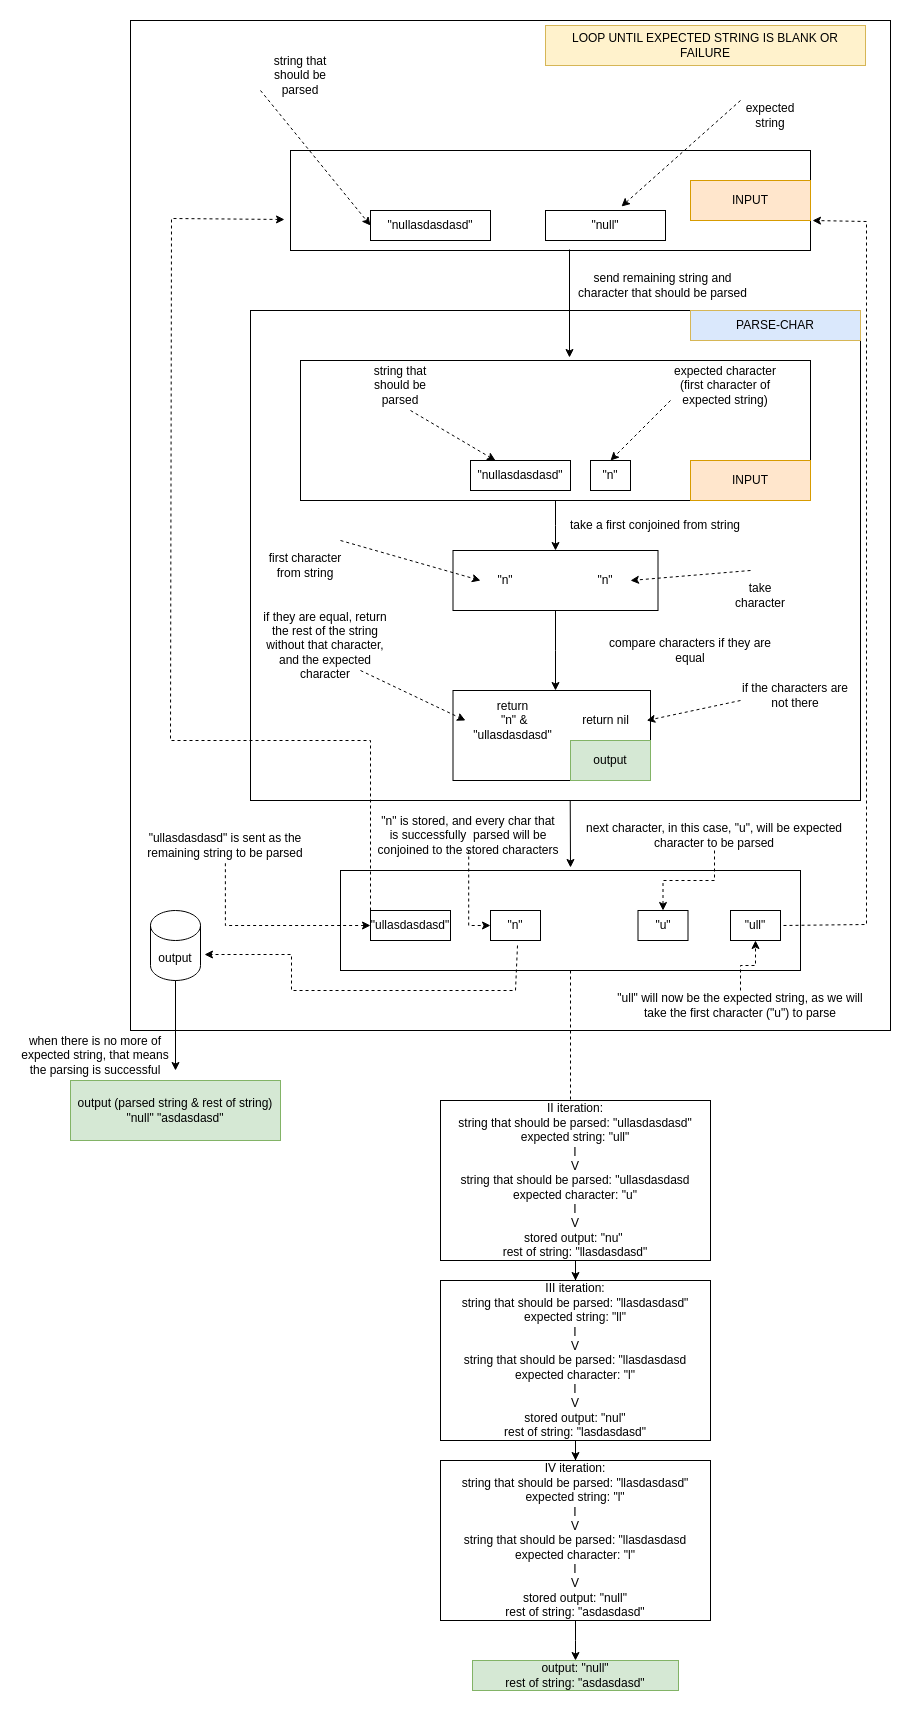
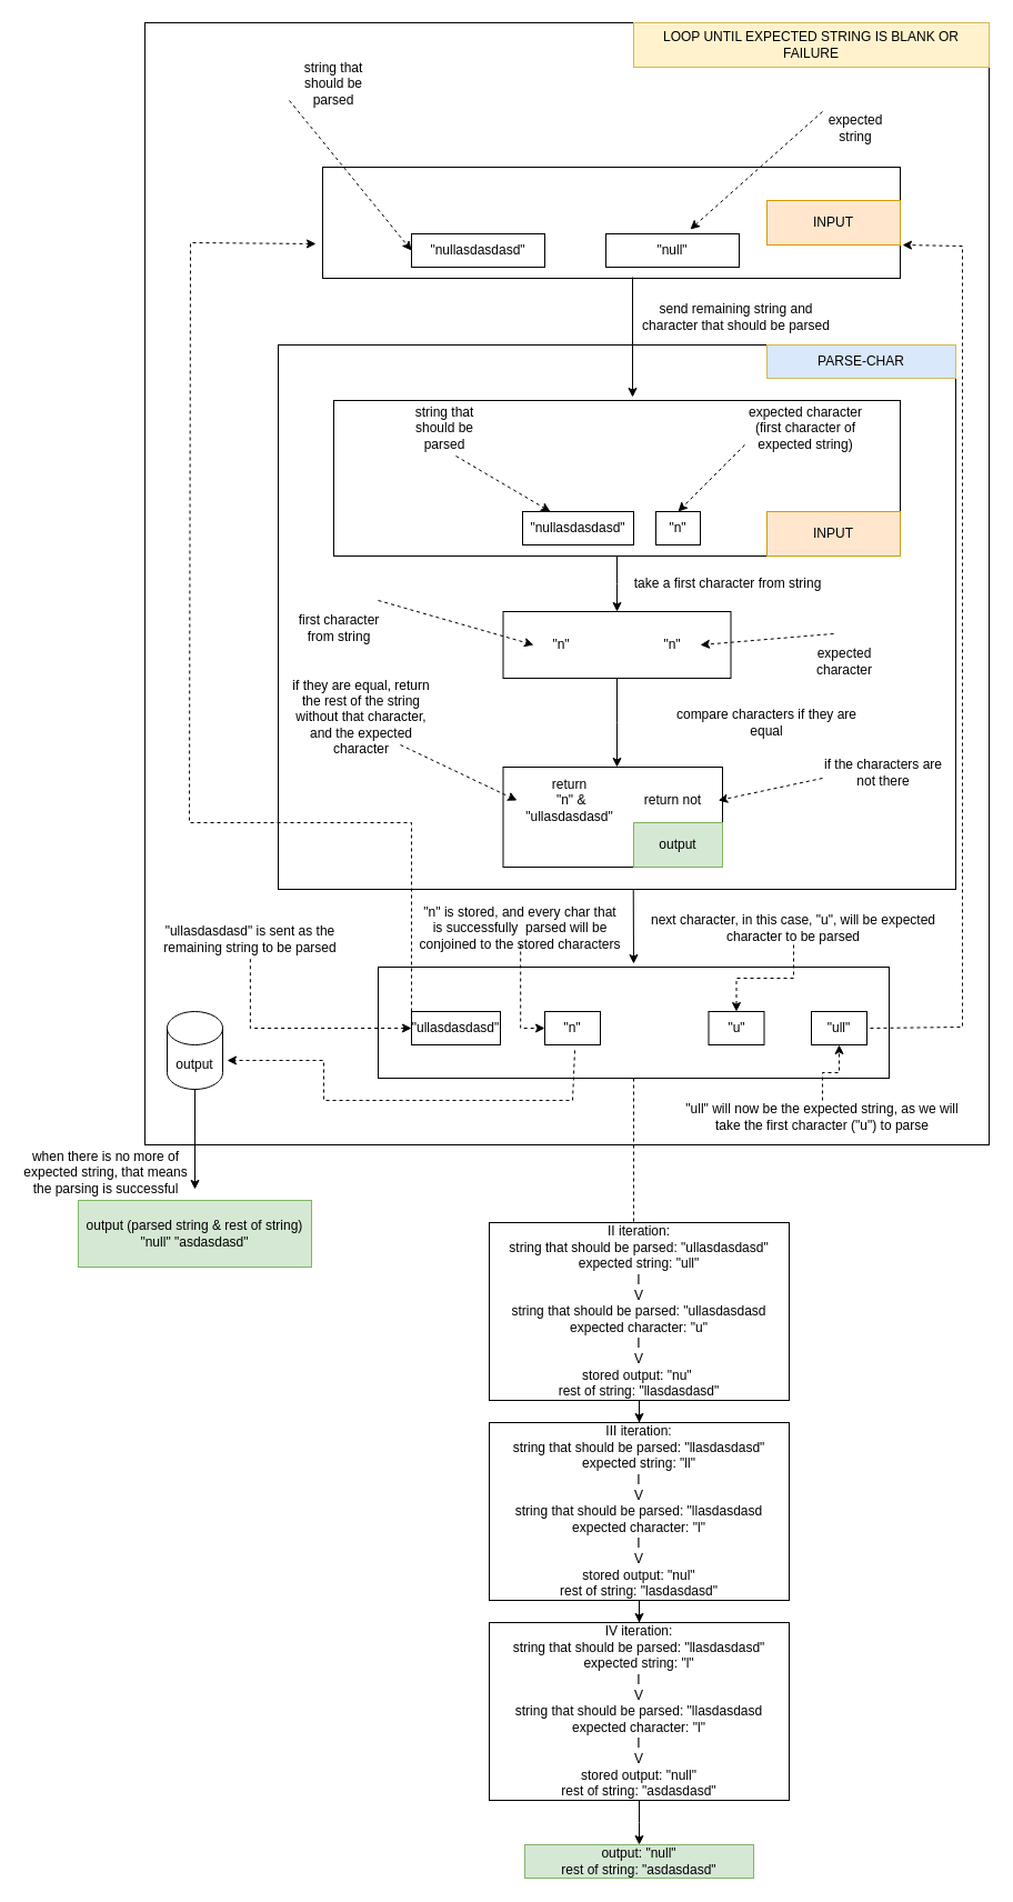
- <mxCell id="39" value="LOOP UNTIL EXPECTED STRING IS BLANK OR FAILURE" style="rounded=0;whiteSpace=wrap;html=1;fillColor=#fff2cc;strokeColor=#d6b656;" vertex="1" parent="1"><mxGeometry x="545" y="25" width="320" height="40" as="geometry" /></mxCell>
+ <mxCell id="39" value="LOOP UNTIL EXPECTED STRING IS BLANK OR FAILURE" style="rounded=0;whiteSpace=wrap;html=1;fillColor=#fff2cc;strokeColor=#d6b656;" vertex="1" parent="1"><mxGeometry x="570" y="20" width="320" height="40" as="geometry" /></mxCell>
- <mxCell id="13" value="take a first conjoined from string" style="text;html=1;align=center;verticalAlign=middle;whiteSpace=wrap;rounded=0;" parent="1" vertex="1"><mxGeometry x="560" y="510" width="190" height="30" as="geometry" /></mxCell>
+ <mxCell id="13" value="take a first character from string" style="text;html=1;align=center;verticalAlign=middle;whiteSpace=wrap;rounded=0;" parent="1" vertex="1"><mxGeometry x="560" y="510" width="190" height="30" as="geometry" /></mxCell>
- <mxCell id="21" value="take character" style="text;html=1;align=center;verticalAlign=middle;whiteSpace=wrap;rounded=0;" parent="1" vertex="1"><mxGeometry x="730" y="580" width="60" height="30" as="geometry" /></mxCell>
+ <mxCell id="21" value="expected character" style="text;html=1;align=center;verticalAlign=middle;whiteSpace=wrap;rounded=0;" parent="1" vertex="1"><mxGeometry x="730" y="580" width="60" height="30" as="geometry" /></mxCell>
- <mxCell id="25" value="return nil" style="text;html=1;align=center;verticalAlign=middle;whiteSpace=wrap;rounded=0;" parent="1" vertex="1"><mxGeometry x="563.75" y="705" width="82.5" height="30" as="geometry" /></mxCell>
+ <mxCell id="25" value="return not" style="text;html=1;align=center;verticalAlign=middle;whiteSpace=wrap;rounded=0;" parent="1" vertex="1"><mxGeometry x="563.75" y="705" width="82.5" height="30" as="geometry" /></mxCell>
